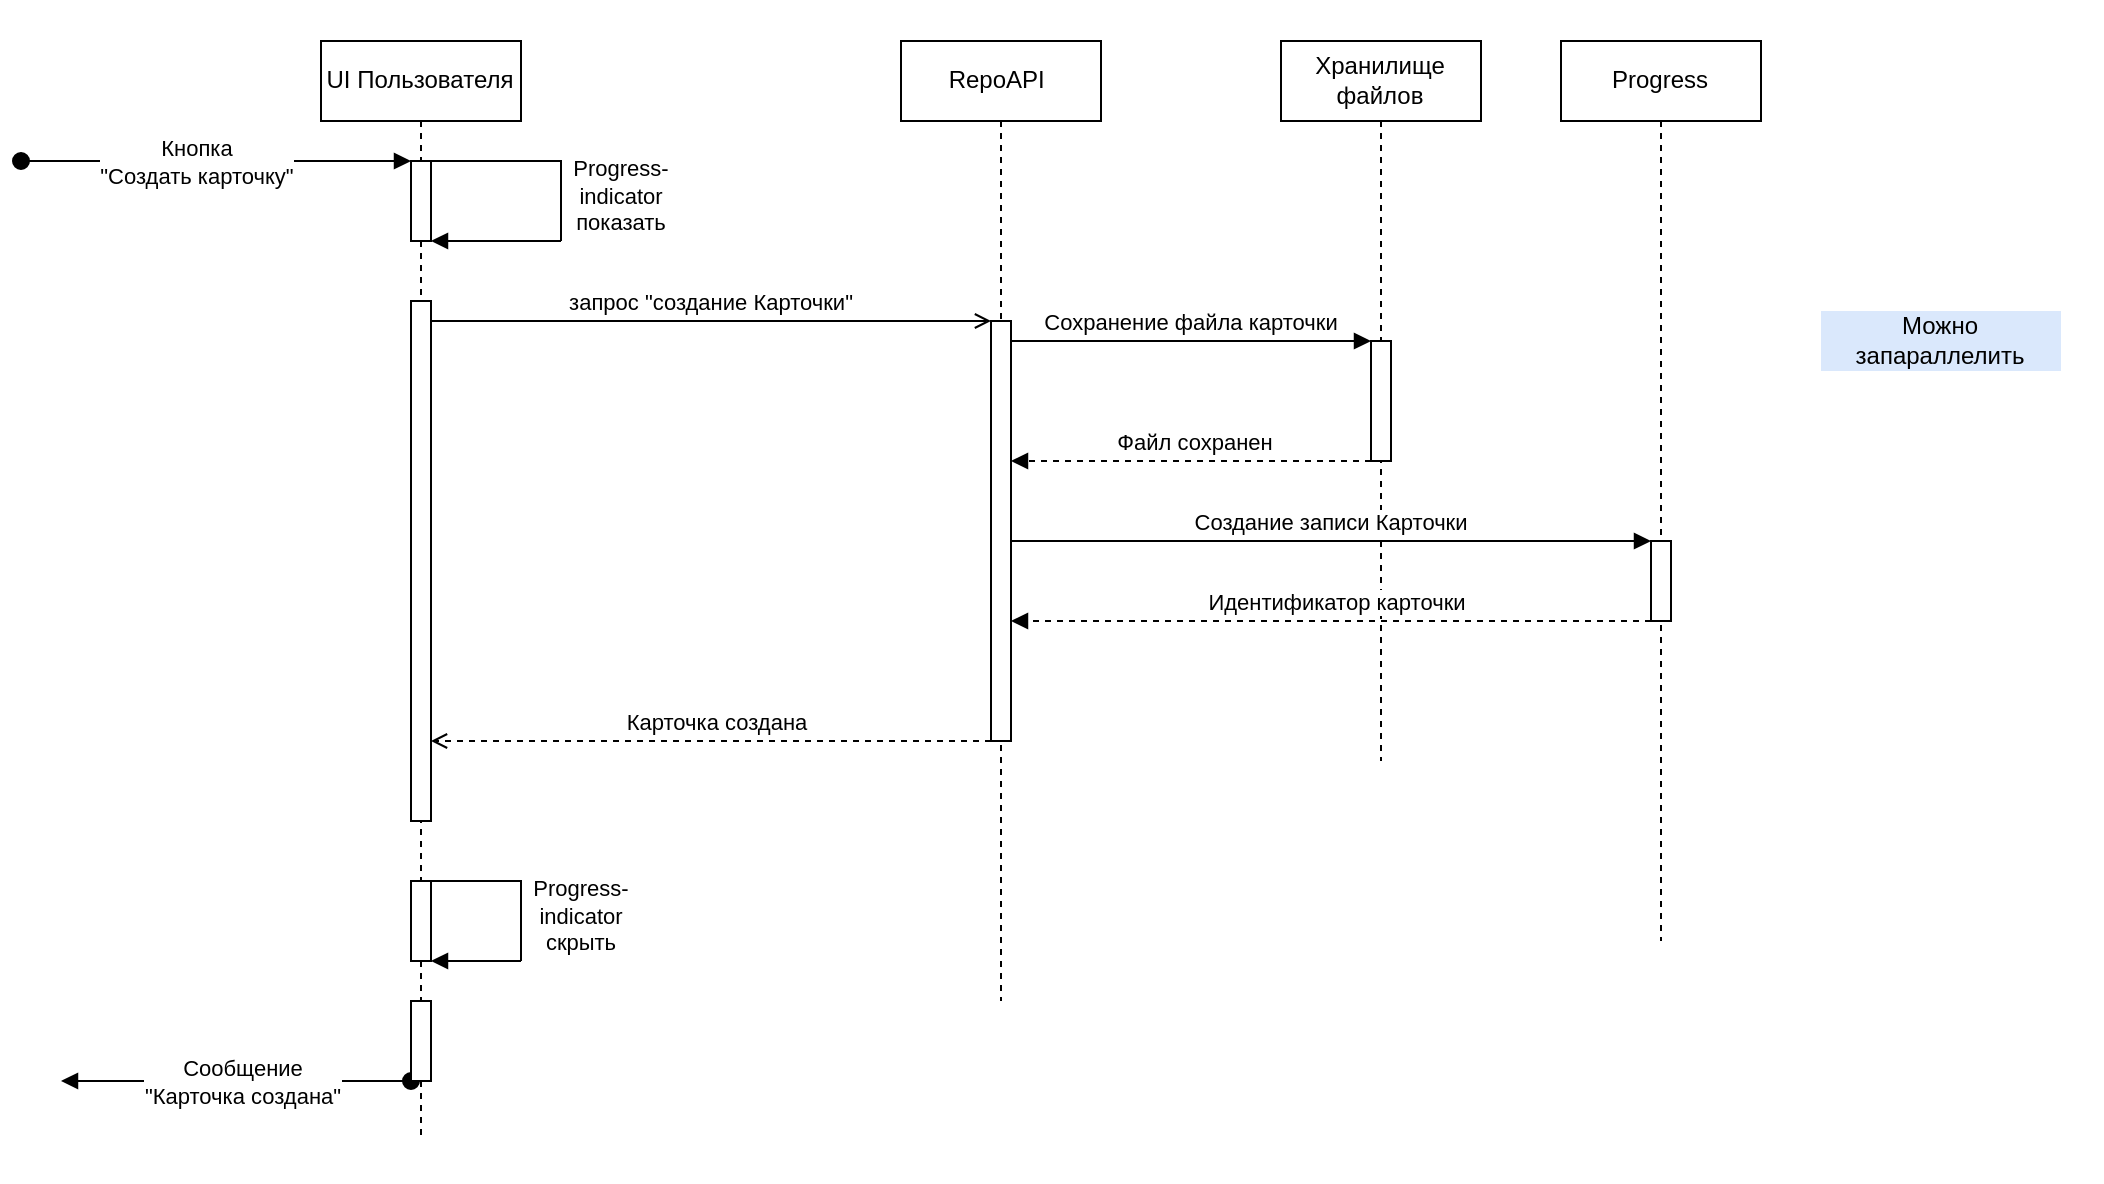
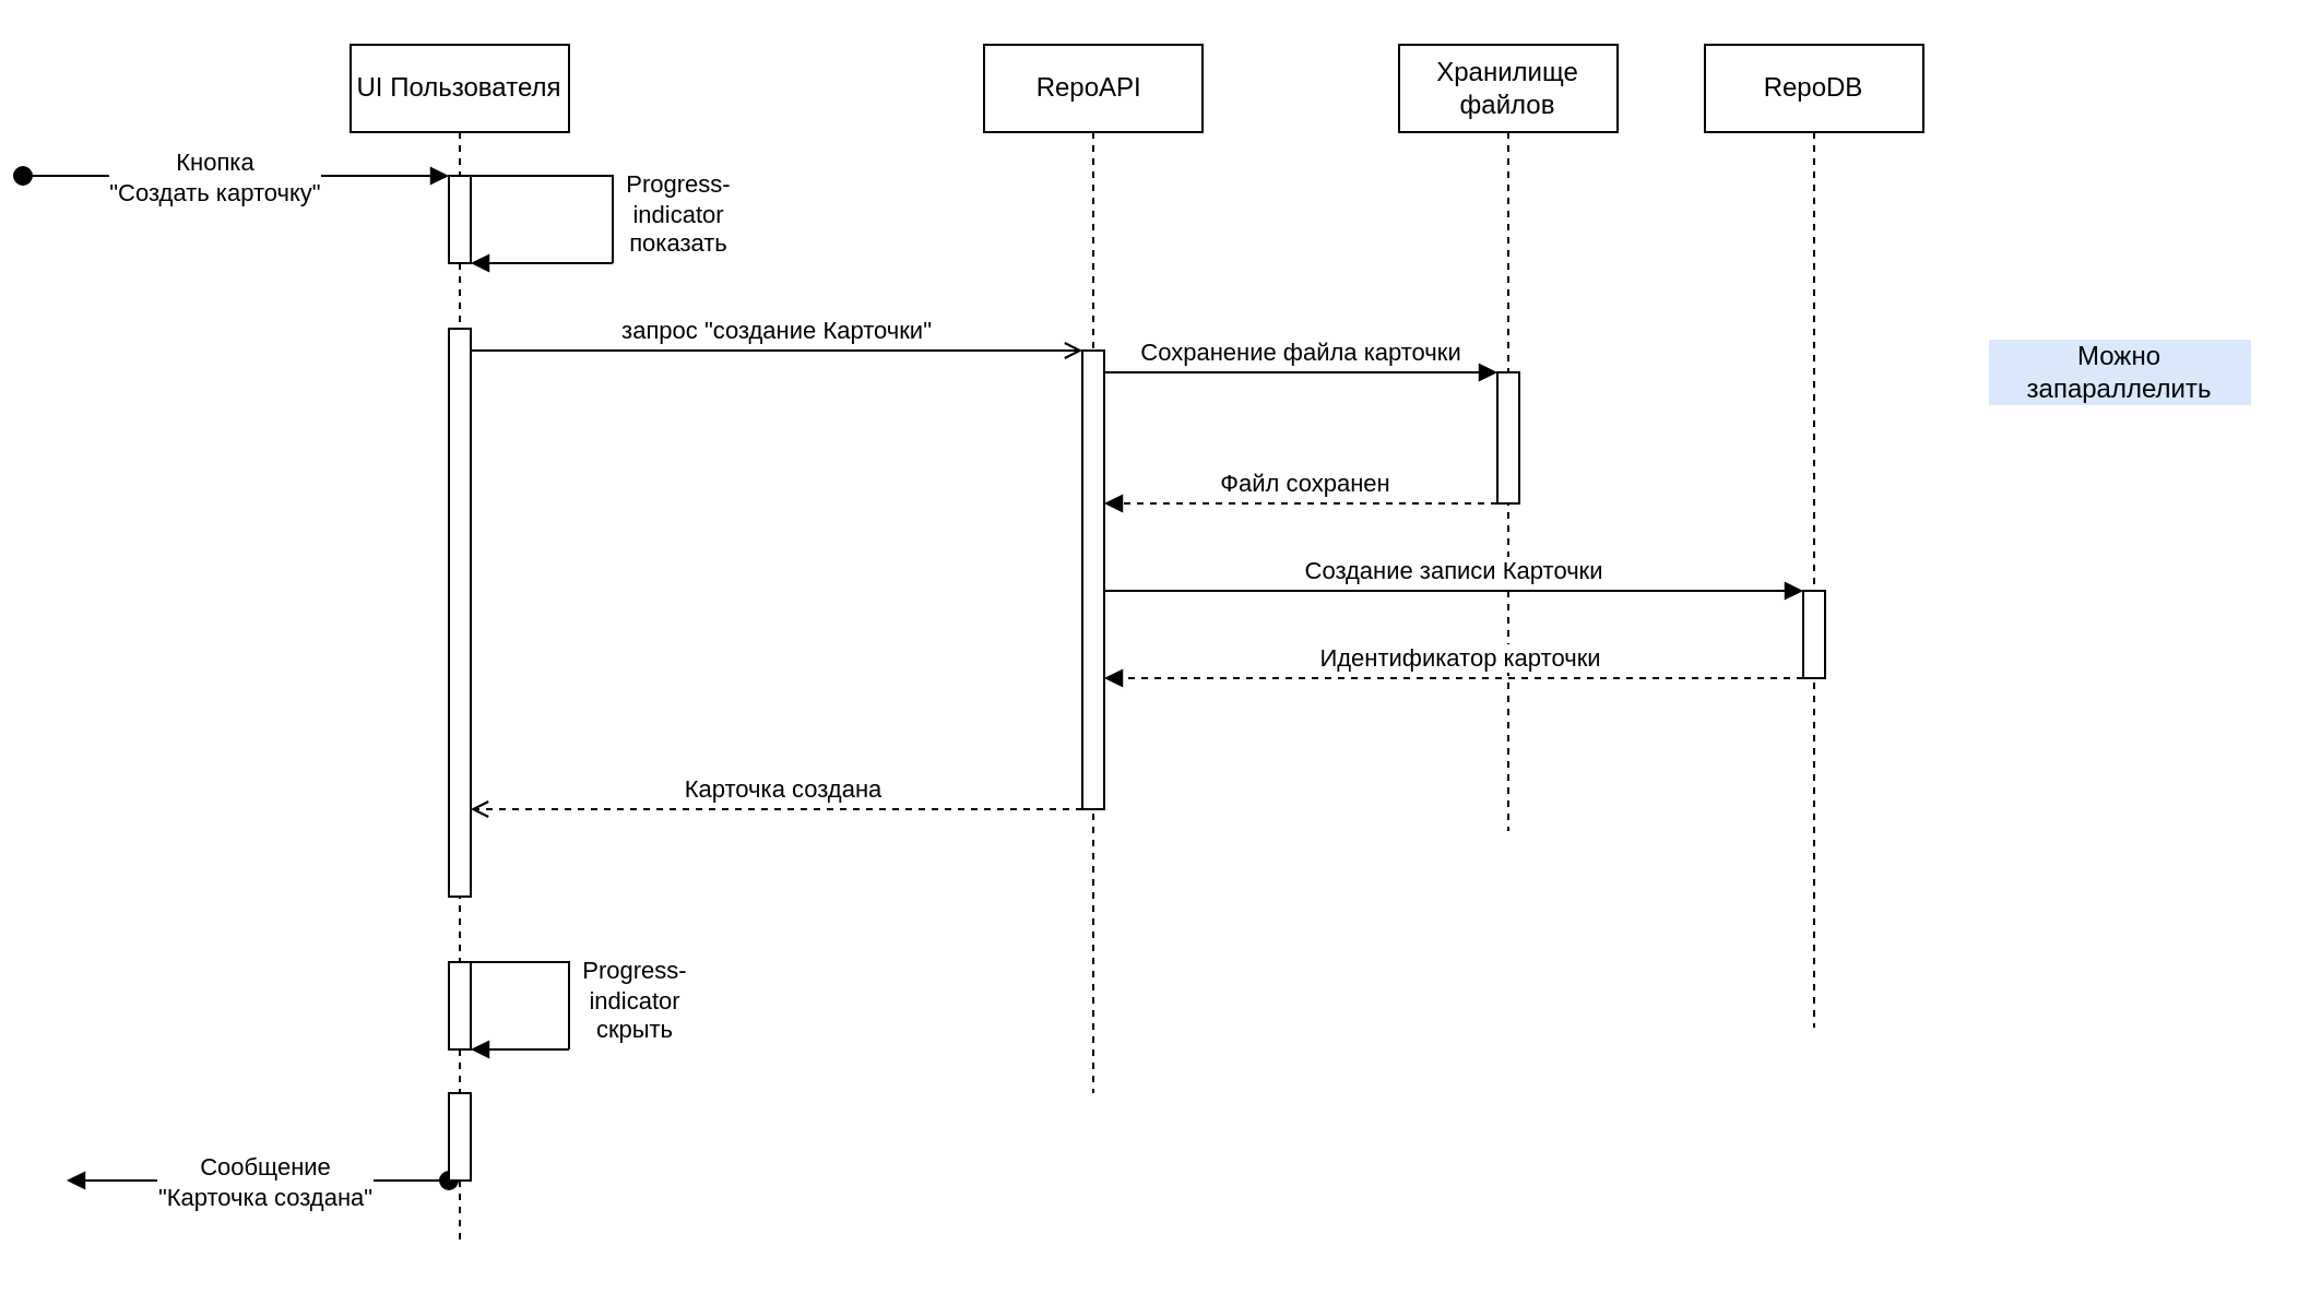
- <mxCell id="12" value="Progress" style="shape=umlLifeline;perimeter=lifelinePerimeter;whiteSpace=wrap;html=1;container=0;dropTarget=0;collapsible=0;recursiveResize=0;outlineConnect=0;portConstraint=eastwest;newEdgeStyle={&quot;edgeStyle&quot;:&quot;elbowEdgeStyle&quot;,&quot;elbow&quot;:&quot;vertical&quot;,&quot;curved&quot;:0,&quot;rounded&quot;:0};" vertex="1" parent="1"><mxGeometry x="770" y="20" width="100" height="450" as="geometry" /></mxCell>
+ <mxCell id="12" value="RepoDB" style="shape=umlLifeline;perimeter=lifelinePerimeter;whiteSpace=wrap;html=1;container=0;dropTarget=0;collapsible=0;recursiveResize=0;outlineConnect=0;portConstraint=eastwest;newEdgeStyle={&quot;edgeStyle&quot;:&quot;elbowEdgeStyle&quot;,&quot;elbow&quot;:&quot;vertical&quot;,&quot;curved&quot;:0,&quot;rounded&quot;:0};" vertex="1" parent="1"><mxGeometry x="770" y="20" width="100" height="450" as="geometry" /></mxCell>
